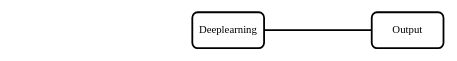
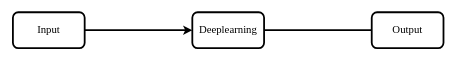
+ <mxCell id="3" value="&lt;font face=&quot;Times New Roman&quot; color=&quot;#000000&quot; style=&quot;font-size: 18px&quot;&gt;Input&lt;/font&gt;" style="rounded=1;whiteSpace=wrap;html=1;strokeColor=#000000;fillColor=#FFFFFF;strokeWidth=3;" parent="1" vertex="1"><mxGeometry x="20" y="20" width="120" height="60" as="geometry" /></mxCell>
+ <mxCell id="2" style="edgeStyle=none;html=1;exitX=1;exitY=0.5;exitDx=0;exitDy=0;entryX=0;entryY=0.5;entryDx=0;entryDy=0;fontSize=18;fontColor=#000000;strokeColor=#000000;strokeWidth=3;" parent="1" source="3" target="5" edge="1"><mxGeometry relative="1" as="geometry" /></mxCell>
